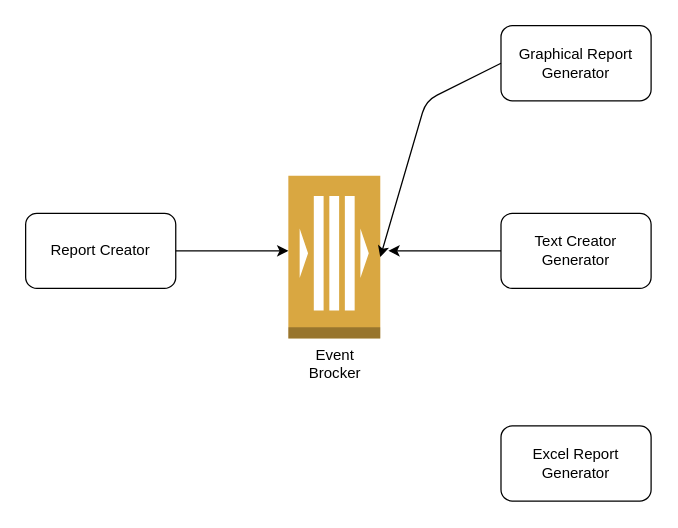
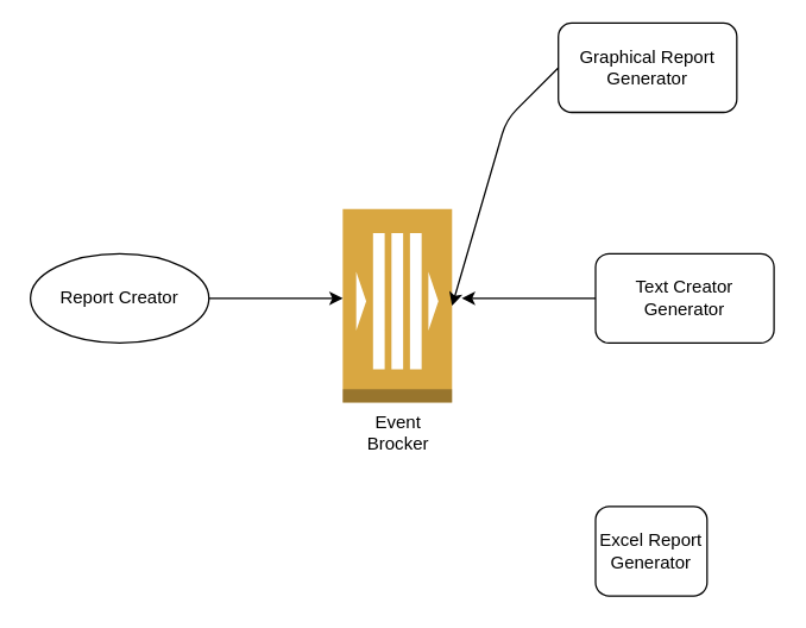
- <mxCell id="3" value="Graphical Report Generator" style="rounded=1;whiteSpace=wrap;html=1;" vertex="1" parent="1"><mxGeometry x="400" y="20" width="120" height="60" as="geometry" /></mxCell>
+ <mxCell id="3" value="Graphical Report Generator" style="rounded=1;whiteSpace=wrap;html=1;" vertex="1" parent="1"><mxGeometry x="375" y="15" width="120" height="60" as="geometry" /></mxCell>
- <mxCell id="2" value="Report Creator" style="rounded=1;whiteSpace=wrap;html=1;" vertex="1" parent="1"><mxGeometry x="20" y="170" width="120" height="60" as="geometry" /></mxCell>
+ <mxCell id="2" value="Report Creator" style="ellipse;whiteSpace=wrap;html=1;" vertex="1" parent="1"><mxGeometry x="20" y="170" width="120" height="60" as="geometry" /></mxCell>
- <mxCell id="5" value="Excel Report Generator" style="rounded=1;whiteSpace=wrap;html=1;" vertex="1" parent="1"><mxGeometry x="400" y="340" width="120" height="60" as="geometry" /></mxCell>
+ <mxCell id="5" value="Excel Report Generator" style="rounded=1;whiteSpace=wrap;html=1;" vertex="1" parent="1"><mxGeometry x="400" y="340" width="75" height="60" as="geometry" /></mxCell>
